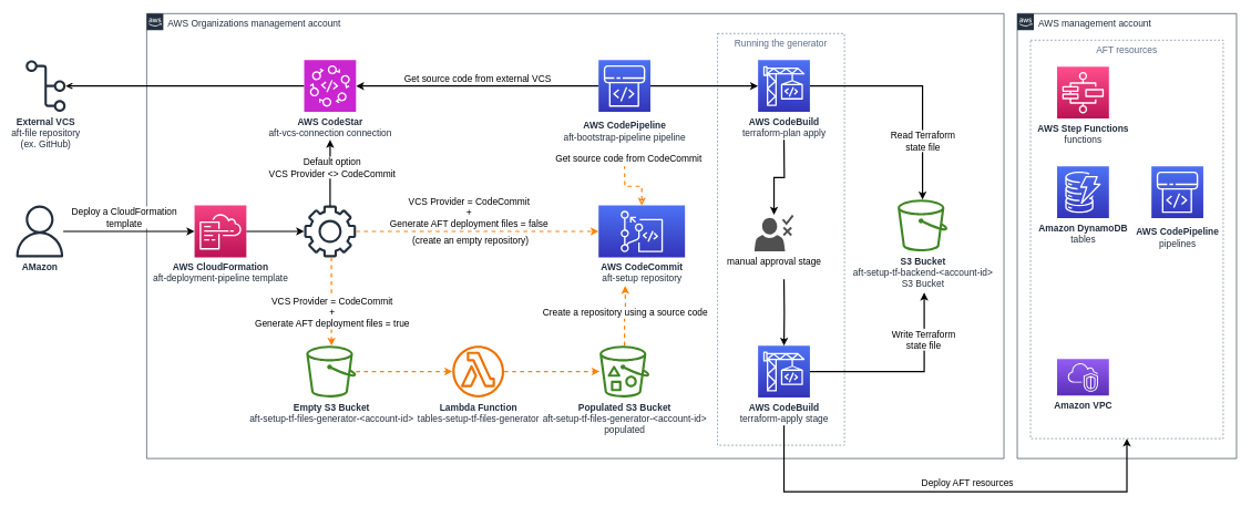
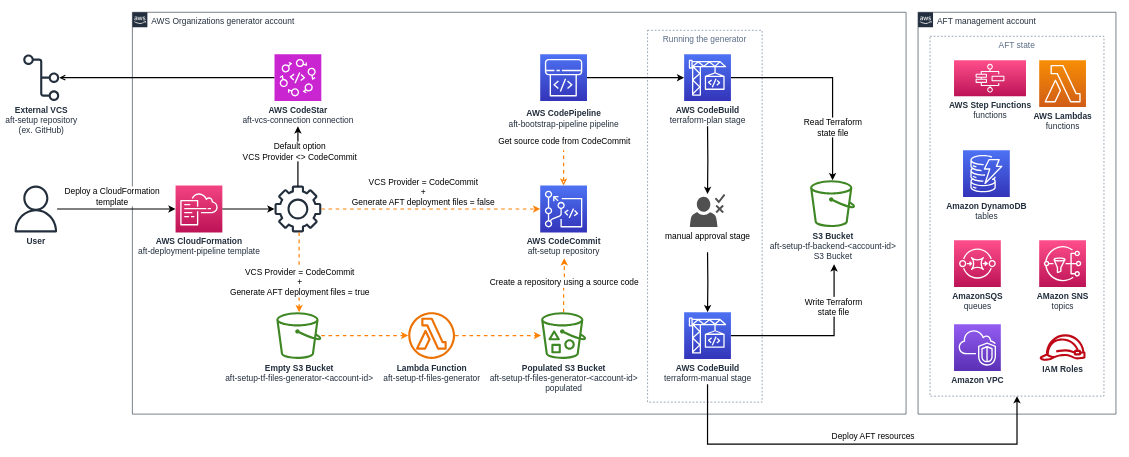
- <mxCell id="4" value="AWS Organizations management account" style="points=[[0,0],[0.25,0],[0.5,0],[0.75,0],[1,0],[1,0.25],[1,0.5],[1,0.75],[1,1],[0.75,1],[0.5,1],[0.25,1],[0,1],[0,0.75],[0,0.5],[0,0.25]];outlineConnect=0;gradientColor=none;html=1;whiteSpace=wrap;fontSize=14;fontStyle=0;container=0;pointerEvents=0;collapsible=0;recursiveResize=0;shape=mxgraph.aws4.group;grIcon=mxgraph.aws4.group_aws_cloud_alt;strokeColor=#232F3E;fillColor=none;verticalAlign=top;align=left;spacingLeft=30;fontColor=#232F3E;dashed=0;labelBackgroundColor=default;" parent="1" vertex="1"><mxGeometry x="220" y="20" width="1290" height="670" as="geometry" /></mxCell>
+ <mxCell id="4" value="AWS Organizations generator account" style="points=[[0,0],[0.25,0],[0.5,0],[0.75,0],[1,0],[1,0.25],[1,0.5],[1,0.75],[1,1],[0.75,1],[0.5,1],[0.25,1],[0,1],[0,0.75],[0,0.5],[0,0.25]];outlineConnect=0;gradientColor=none;html=1;whiteSpace=wrap;fontSize=14;fontStyle=0;container=0;pointerEvents=0;collapsible=0;recursiveResize=0;shape=mxgraph.aws4.group;grIcon=mxgraph.aws4.group_aws_cloud_alt;strokeColor=#232F3E;fillColor=none;verticalAlign=top;align=left;spacingLeft=30;fontColor=#232F3E;dashed=0;labelBackgroundColor=default;" parent="1" vertex="1"><mxGeometry x="220" y="20" width="1290" height="670" as="geometry" /></mxCell>
- <mxCell id="6" value="AWS management account" style="points=[[0,0],[0.25,0],[0.5,0],[0.75,0],[1,0],[1,0.25],[1,0.5],[1,0.75],[1,1],[0.75,1],[0.5,1],[0.25,1],[0,1],[0,0.75],[0,0.5],[0,0.25]];outlineConnect=0;gradientColor=none;html=1;whiteSpace=wrap;fontSize=14;fontStyle=0;container=1;pointerEvents=0;collapsible=0;recursiveResize=0;shape=mxgraph.aws4.group;grIcon=mxgraph.aws4.group_aws_cloud_alt;strokeColor=#232F3E;fillColor=none;verticalAlign=top;align=left;spacingLeft=30;fontColor=#232F3E;dashed=0;labelBackgroundColor=default;" parent="1" vertex="1"><mxGeometry x="1530" y="20" width="330" height="670" as="geometry" /></mxCell>
+ <mxCell id="6" value="AFT management account" style="points=[[0,0],[0.25,0],[0.5,0],[0.75,0],[1,0],[1,0.25],[1,0.5],[1,0.75],[1,1],[0.75,1],[0.5,1],[0.25,1],[0,1],[0,0.75],[0,0.5],[0,0.25]];outlineConnect=0;gradientColor=none;html=1;whiteSpace=wrap;fontSize=14;fontStyle=0;container=1;pointerEvents=0;collapsible=0;recursiveResize=0;shape=mxgraph.aws4.group;grIcon=mxgraph.aws4.group_aws_cloud_alt;strokeColor=#232F3E;fillColor=none;verticalAlign=top;align=left;spacingLeft=30;fontColor=#232F3E;dashed=0;labelBackgroundColor=default;" parent="1" vertex="1"><mxGeometry x="1530" y="20" width="330" height="670" as="geometry" /></mxCell>
- <mxCell id="7" value="AFT resources" style="fillColor=none;strokeColor=#5A6C86;dashed=1;verticalAlign=top;fontStyle=0;fontColor=#5A6C86;whiteSpace=wrap;html=1;fontFamily=Helvetica;fontSize=14;" parent="6" vertex="1"><mxGeometry x="20" y="40" width="290" height="600" as="geometry" /></mxCell>
+ <mxCell id="7" value="AFT state" style="fillColor=none;strokeColor=#5A6C86;dashed=1;verticalAlign=top;fontStyle=0;fontColor=#5A6C86;whiteSpace=wrap;html=1;fontFamily=Helvetica;fontSize=14;" parent="6" vertex="1"><mxGeometry x="20" y="40" width="290" height="600" as="geometry" /></mxCell>
- <mxCell id="20" style="edgeStyle=orthogonalEdgeStyle;rounded=0;orthogonalLoop=1;jettySize=auto;html=1;strokeColor=#000000;strokeWidth=2;align=center;verticalAlign=middle;fontFamily=Helvetica;fontSize=14;fontColor=default;labelBackgroundColor=default;endArrow=classic;startArrow=none;startFill=0;endFill=1;" edge="1" parent="1" source="22" target="51"><mxGeometry relative="1" as="geometry" /></mxCell>
- <mxCell id="21" value="Get source code from external VCS" style="edgeLabel;html=1;align=center;verticalAlign=middle;resizable=0;points=[];fontFamily=Helvetica;fontSize=14;fontColor=default;labelBackgroundColor=default;" vertex="1" connectable="0" parent="20"><mxGeometry x="0.175" y="-1" relative="1" as="geometry"><mxPoint x="31" y="-11" as="offset" /></mxGeometry></mxCell>
- <mxCell id="8" value="&lt;b&gt;AWS&amp;nbsp;Step Functions&lt;/b&gt;&lt;div&gt;functions&lt;/div&gt;" style="sketch=0;points=[[0,0,0],[0.25,0,0],[0.5,0,0],[0.75,0,0],[1,0,0],[0,1,0],[0.25,1,0],[0.5,1,0],[0.75,1,0],[1,1,0],[0,0.25,0],[0,0.5,0],[0,0.75,0],[1,0.25,0],[1,0.5,0],[1,0.75,0]];outlineConnect=0;fontColor=#232F3E;gradientColor=#FF4F8B;gradientDirection=north;fillColor=#BC1356;strokeColor=#ffffff;dashed=0;verticalLabelPosition=bottom;verticalAlign=top;align=center;html=1;fontSize=14;fontStyle=0;aspect=fixed;shape=mxgraph.aws4.resourceIcon;resIcon=mxgraph.aws4.step_functions;fontFamily=Helvetica;" parent="6" vertex="1"><mxGeometry x="60" y="80" width="78" height="78" as="geometry" /></mxCell>
+ <mxCell id="8" value="&lt;b&gt;AWS&amp;nbsp;Step Functions&lt;/b&gt;&lt;div&gt;functions&lt;/div&gt;" style="sketch=0;points=[[0,0,0],[0.25,0,0],[0.5,0,0],[0.75,0,0],[1,0,0],[0,1,0],[0.25,1,0],[0.5,1,0],[0.75,1,0],[1,1,0],[0,0.25,0],[0,0.5,0],[0,0.75,0],[1,0.25,0],[1,0.5,0],[1,0.75,0]];outlineConnect=0;fontColor=#232F3E;gradientColor=#FF4F8B;gradientDirection=north;fillColor=#BC1356;strokeColor=#ffffff;dashed=0;verticalLabelPosition=bottom;verticalAlign=top;align=center;html=1;fontSize=14;fontStyle=0;aspect=fixed;shape=mxgraph.aws4.resourceIcon;resIcon=mxgraph.aws4.step_functions;fontFamily=Helvetica;" parent="6" vertex="1"><mxGeometry x="60" y="80" width="120" height="60" as="geometry" /></mxCell>
+ <mxCell id="10" value="&lt;b&gt;AWS Lambdas&lt;/b&gt;&lt;div&gt;functions&lt;/div&gt;" style="sketch=0;points=[[0,0,0],[0.25,0,0],[0.5,0,0],[0.75,0,0],[1,0,0],[0,1,0],[0.25,1,0],[0.5,1,0],[0.75,1,0],[1,1,0],[0,0.25,0],[0,0.5,0],[0,0.75,0],[1,0.25,0],[1,0.5,0],[1,0.75,0]];outlineConnect=0;fontColor=#232F3E;gradientColor=#F78E04;gradientDirection=north;fillColor=#D05C17;strokeColor=#ffffff;dashed=0;verticalLabelPosition=bottom;verticalAlign=top;align=center;html=1;fontSize=14;fontStyle=0;aspect=fixed;shape=mxgraph.aws4.resourceIcon;resIcon=mxgraph.aws4.lambda;fontFamily=Helvetica;" parent="6" vertex="1"><mxGeometry x="202" y="80" width="78" height="78" as="geometry" /></mxCell>
- <mxCell id="36" value="&lt;b&gt;AWS CodeBuild&lt;/b&gt;&lt;div&gt;terraform-plan apply&lt;/div&gt;" style="sketch=0;points=[[0,0,0],[0.25,0,0],[0.5,0,0],[0.75,0,0],[1,0,0],[0,1,0],[0.25,1,0],[0.5,1,0],[0.75,1,0],[1,1,0],[0,0.25,0],[0,0.5,0],[0,0.75,0],[1,0.25,0],[1,0.5,0],[1,0.75,0]];outlineConnect=0;fontColor=#232F3E;gradientColor=#4D72F3;gradientDirection=north;fillColor=#3334B9;strokeColor=#ffffff;dashed=0;verticalLabelPosition=bottom;verticalAlign=top;align=center;html=1;fontSize=14;fontStyle=0;aspect=fixed;shape=mxgraph.aws4.resourceIcon;resIcon=mxgraph.aws4.codebuild;fontFamily=Helvetica;" parent="1" vertex="1"><mxGeometry x="1140" y="90" width="78" height="78" as="geometry" /></mxCell>
+ <mxCell id="36" value="&lt;b&gt;AWS CodeBuild&lt;/b&gt;&lt;div&gt;terraform-plan stage&lt;/div&gt;" style="sketch=0;points=[[0,0,0],[0.25,0,0],[0.5,0,0],[0.75,0,0],[1,0,0],[0,1,0],[0.25,1,0],[0.5,1,0],[0.75,1,0],[1,1,0],[0,0.25,0],[0,0.5,0],[0,0.75,0],[1,0.25,0],[1,0.5,0],[1,0.75,0]];outlineConnect=0;fontColor=#232F3E;gradientColor=#4D72F3;gradientDirection=north;fillColor=#3334B9;strokeColor=#ffffff;dashed=0;verticalLabelPosition=bottom;verticalAlign=top;align=center;html=1;fontSize=14;fontStyle=0;aspect=fixed;shape=mxgraph.aws4.resourceIcon;resIcon=mxgraph.aws4.codebuild;fontFamily=Helvetica;" parent="1" vertex="1"><mxGeometry x="1140" y="90" width="78" height="78" as="geometry" /></mxCell>
- <mxCell id="52" value="&lt;div&gt;&lt;span style=&quot;background-color: transparent; color: light-dark(rgb(35, 47, 62), rgb(189, 199, 212));&quot;&gt;&lt;b&gt;External VCS&lt;/b&gt;&lt;/span&gt;&lt;/div&gt;&lt;div&gt;aft-file&amp;nbsp;&lt;span style=&quot;background-color: transparent; color: light-dark(rgb(35, 47, 62), rgb(189, 199, 212));&quot;&gt;repository&lt;/span&gt;&lt;/div&gt;&lt;div&gt;(ex. GitHub)&lt;/div&gt;" style="sketch=0;outlineConnect=0;fontColor=#232F3E;gradientColor=none;fillColor=#232F3D;strokeColor=none;dashed=0;verticalLabelPosition=bottom;verticalAlign=top;align=center;html=1;fontSize=14;fontStyle=0;aspect=fixed;pointerEvents=1;shape=mxgraph.aws4.git_repository;" vertex="1" parent="1"><mxGeometry x="38" y="90" width="60" height="78" as="geometry" /></mxCell>
+ <mxCell id="52" value="&lt;div&gt;&lt;span style=&quot;background-color: transparent; color: light-dark(rgb(35, 47, 62), rgb(189, 199, 212));&quot;&gt;&lt;b&gt;External VCS&lt;/b&gt;&lt;/span&gt;&lt;/div&gt;&lt;div&gt;aft-setup&amp;nbsp;&lt;span style=&quot;background-color: transparent; color: light-dark(rgb(35, 47, 62), rgb(189, 199, 212));&quot;&gt;repository&lt;/span&gt;&lt;/div&gt;&lt;div&gt;(ex. GitHub)&lt;/div&gt;" style="sketch=0;outlineConnect=0;fontColor=#232F3E;gradientColor=none;fillColor=#232F3D;strokeColor=none;dashed=0;verticalLabelPosition=bottom;verticalAlign=top;align=center;html=1;fontSize=14;fontStyle=0;aspect=fixed;pointerEvents=1;shape=mxgraph.aws4.git_repository;" vertex="1" parent="1"><mxGeometry x="38" y="90" width="60" height="78" as="geometry" /></mxCell>
- <mxCell id="9" value="&lt;b&gt;Amazon DynamoDB&lt;/b&gt;&lt;div&gt;tables&lt;/div&gt;" style="sketch=0;points=[[0,0,0],[0.25,0,0],[0.5,0,0],[0.75,0,0],[1,0,0],[0,1,0],[0.25,1,0],[0.5,1,0],[0.75,1,0],[1,1,0],[0,0.25,0],[0,0.5,0],[0,0.75,0],[1,0.25,0],[1,0.5,0],[1,0.75,0]];outlineConnect=0;fontColor=#232F3E;gradientColor=#4D72F3;gradientDirection=north;fillColor=#3334B9;strokeColor=#ffffff;dashed=0;verticalLabelPosition=bottom;verticalAlign=top;align=center;html=1;fontSize=14;fontStyle=0;aspect=fixed;shape=mxgraph.aws4.resourceIcon;resIcon=mxgraph.aws4.dynamodb;fontFamily=Helvetica;" parent="6" vertex="1"><mxGeometry x="60" y="230" width="78" height="78" as="geometry" /></mxCell>
+ <mxCell id="9" value="&lt;b&gt;Amazon DynamoDB&lt;/b&gt;&lt;div&gt;tables&lt;/div&gt;" style="sketch=0;points=[[0,0,0],[0.25,0,0],[0.5,0,0],[0.75,0,0],[1,0,0],[0,1,0],[0.25,1,0],[0.5,1,0],[0.75,1,0],[1,1,0],[0,0.25,0],[0,0.5,0],[0,0.75,0],[1,0.25,0],[1,0.5,0],[1,0.75,0]];outlineConnect=0;fontColor=#232F3E;gradientColor=#4D72F3;gradientDirection=north;fillColor=#3334B9;strokeColor=#ffffff;dashed=0;verticalLabelPosition=bottom;verticalAlign=top;align=center;html=1;fontSize=14;fontStyle=0;aspect=fixed;shape=mxgraph.aws4.resourceIcon;resIcon=mxgraph.aws4.dynamodb;fontFamily=Helvetica;" parent="6" vertex="1"><mxGeometry x="75" y="230" width="78" height="78" as="geometry" /></mxCell>
- <mxCell id="11" value="&lt;b&gt;AWS CodePipeline&lt;/b&gt;&lt;div&gt;pipelines&lt;/div&gt;" style="sketch=0;points=[[0,0,0],[0.25,0,0],[0.5,0,0],[0.75,0,0],[1,0,0],[0,1,0],[0.25,1,0],[0.5,1,0],[0.75,1,0],[1,1,0],[0,0.25,0],[0,0.5,0],[0,0.75,0],[1,0.25,0],[1,0.5,0],[1,0.75,0]];outlineConnect=0;fontColor=#232F3E;gradientColor=#4D72F3;gradientDirection=north;fillColor=#3334B9;strokeColor=#ffffff;dashed=0;verticalLabelPosition=bottom;verticalAlign=top;align=center;html=1;fontSize=14;fontStyle=0;aspect=fixed;shape=mxgraph.aws4.resourceIcon;resIcon=mxgraph.aws4.codepipeline;labelBackgroundColor=default;spacingTop=6;" parent="6" vertex="1"><mxGeometry x="202" y="230" width="78" height="78" as="geometry" /></mxCell>
- <mxCell id="31" value="&lt;b&gt;AWS CodeCommit&lt;/b&gt;&lt;div&gt;aft-setup repository&lt;br&gt;&lt;br&gt;&lt;/div&gt;" style="sketch=0;points=[[0,0,0],[0.25,0,0],[0.5,0,0],[0.75,0,0],[1,0,0],[0,1,0],[0.25,1,0],[0.5,1,0],[0.75,1,0],[1,1,0],[0,0.25,0],[0,0.5,0],[0,0.75,0],[1,0.25,0],[1,0.5,0],[1,0.75,0]];outlineConnect=0;fontColor=#232F3E;gradientColor=#4D72F3;gradientDirection=north;fillColor=#3334B9;strokeColor=#ffffff;dashed=0;verticalLabelPosition=bottom;verticalAlign=top;align=center;html=1;fontSize=14;fontStyle=0;aspect=fixed;shape=mxgraph.aws4.resourceIcon;resIcon=mxgraph.aws4.codecommit;fontFamily=Helvetica;" parent="1" vertex="1"><mxGeometry x="900" y="309" width="130" height="78" as="geometry" /></mxCell>
+ <mxCell id="31" value="&lt;b&gt;AWS CodeCommit&lt;/b&gt;&lt;div&gt;aft-setup repository&lt;br&gt;&lt;br&gt;&lt;/div&gt;" style="sketch=0;points=[[0,0,0],[0.25,0,0],[0.5,0,0],[0.75,0,0],[1,0,0],[0,1,0],[0.25,1,0],[0.5,1,0],[0.75,1,0],[1,1,0],[0,0.25,0],[0,0.5,0],[0,0.75,0],[1,0.25,0],[1,0.5,0],[1,0.75,0]];outlineConnect=0;fontColor=#232F3E;gradientColor=#4D72F3;gradientDirection=north;fillColor=#3334B9;strokeColor=#ffffff;dashed=0;verticalLabelPosition=bottom;verticalAlign=top;align=center;html=1;fontSize=14;fontStyle=0;aspect=fixed;shape=mxgraph.aws4.resourceIcon;resIcon=mxgraph.aws4.codecommit;fontFamily=Helvetica;" parent="1" vertex="1"><mxGeometry x="900" y="309" width="78" height="78" as="geometry" /></mxCell>
- <mxCell id="43" value="manual approval stage" style="sketch=0;pointerEvents=1;shadow=0;dashed=0;html=1;strokeColor=none;fillColor=#505050;labelPosition=center;verticalLabelPosition=bottom;verticalAlign=top;outlineConnect=0;align=center;shape=mxgraph.office.users.approver;fontFamily=Helvetica;fontSize=14;fontColor=default;" parent="1" vertex="1"><mxGeometry x="1134.5" y="323" width="59" height="55" as="geometry" /></mxCell>
+ <mxCell id="43" value="manual approval stage" style="sketch=0;pointerEvents=1;shadow=0;dashed=0;html=1;strokeColor=none;fillColor=#505050;labelPosition=center;verticalLabelPosition=bottom;verticalAlign=top;outlineConnect=0;align=center;shape=mxgraph.office.users.approver;fontFamily=Helvetica;fontSize=14;fontColor=default;" parent="1" vertex="1"><mxGeometry x="1149.5" y="323" width="59" height="55" as="geometry" /></mxCell>
- <mxCell id="55" value="&lt;span style=&quot;color: rgb(0, 0, 0); font-family: Helvetica; font-style: normal; font-variant-ligatures: normal; font-variant-caps: normal; font-weight: 400; letter-spacing: normal; orphans: 2; text-align: center; text-indent: 0px; text-transform: none; widows: 2; word-spacing: 0px; -webkit-text-stroke-width: 0px; white-space: nowrap; background-color: rgb(255, 255, 255); text-decoration-thickness: initial; text-decoration-style: initial; text-decoration-color: initial; float: none; display: inline !important;&quot;&gt;(create an empty repository)&lt;/span&gt;" style="text;whiteSpace=wrap;html=1;fontFamily=Helvetica;fontSize=14;fontColor=default;labelBackgroundColor=default;" vertex="1" parent="1"><mxGeometry x="618" y="345.5" width="140" height="20" as="geometry" /></mxCell>
- <mxCell id="18" value="&lt;b&gt;AMazon&lt;/b&gt;" style="sketch=0;outlineConnect=0;fontColor=#232F3E;gradientColor=none;fillColor=#232F3D;strokeColor=none;dashed=0;verticalLabelPosition=bottom;verticalAlign=top;align=center;html=1;fontSize=14;fontStyle=0;aspect=fixed;pointerEvents=1;shape=mxgraph.aws4.user;" parent="1" vertex="1"><mxGeometry x="20" y="309" width="78" height="78" as="geometry" /></mxCell>
+ <mxCell id="18" value="&lt;b&gt;User&lt;/b&gt;" style="sketch=0;outlineConnect=0;fontColor=#232F3E;gradientColor=none;fillColor=#232F3D;strokeColor=none;dashed=0;verticalLabelPosition=bottom;verticalAlign=top;align=center;html=1;fontSize=14;fontStyle=0;aspect=fixed;pointerEvents=1;shape=mxgraph.aws4.user;" parent="1" vertex="1"><mxGeometry x="20" y="309" width="78" height="78" as="geometry" /></mxCell>
+ <mxCell id="12" value="&lt;b&gt;AmazonSQS&lt;/b&gt;&lt;div&gt;queues&lt;/div&gt;" style="sketch=0;points=[[0,0,0],[0.25,0,0],[0.5,0,0],[0.75,0,0],[1,0,0],[0,1,0],[0.25,1,0],[0.5,1,0],[0.75,1,0],[1,1,0],[0,0.25,0],[0,0.5,0],[0,0.75,0],[1,0.25,0],[1,0.5,0],[1,0.75,0]];outlineConnect=0;fontColor=#232F3E;gradientColor=#FF4F8B;gradientDirection=north;fillColor=#BC1356;strokeColor=#ffffff;dashed=0;verticalLabelPosition=bottom;verticalAlign=top;align=center;html=1;fontSize=14;fontStyle=0;aspect=fixed;shape=mxgraph.aws4.resourceIcon;resIcon=mxgraph.aws4.sqs;fontFamily=Helvetica;" parent="6" vertex="1"><mxGeometry x="60" y="380" width="78" height="78" as="geometry" /></mxCell>
+ <mxCell id="13" value="&lt;b&gt;AMazon SNS&lt;/b&gt;&lt;div&gt;topics&lt;/div&gt;" style="sketch=0;points=[[0,0,0],[0.25,0,0],[0.5,0,0],[0.75,0,0],[1,0,0],[0,1,0],[0.25,1,0],[0.5,1,0],[0.75,1,0],[1,1,0],[0,0.25,0],[0,0.5,0],[0,0.75,0],[1,0.25,0],[1,0.5,0],[1,0.75,0]];outlineConnect=0;fontColor=#232F3E;gradientColor=#FF4F8B;gradientDirection=north;fillColor=#BC1356;strokeColor=#ffffff;dashed=0;verticalLabelPosition=bottom;verticalAlign=top;align=center;html=1;fontSize=14;fontStyle=0;aspect=fixed;shape=mxgraph.aws4.resourceIcon;resIcon=mxgraph.aws4.sns;fontFamily=Helvetica;" parent="6" vertex="1"><mxGeometry x="202" y="380" width="78" height="78" as="geometry" /></mxCell>
- <mxCell id="14" value="&lt;b&gt;Amazon VPC&lt;/b&gt;" style="sketch=0;points=[[0,0,0],[0.25,0,0],[0.5,0,0],[0.75,0,0],[1,0,0],[0,1,0],[0.25,1,0],[0.5,1,0],[0.75,1,0],[1,1,0],[0,0.25,0],[0,0.5,0],[0,0.75,0],[1,0.25,0],[1,0.5,0],[1,0.75,0]];outlineConnect=0;fontColor=#232F3E;gradientColor=#945DF2;gradientDirection=north;fillColor=#5A30B5;strokeColor=#ffffff;dashed=0;verticalLabelPosition=bottom;verticalAlign=top;align=center;html=1;fontSize=14;fontStyle=0;aspect=fixed;shape=mxgraph.aws4.resourceIcon;resIcon=mxgraph.aws4.vpc;fontFamily=Helvetica;" parent="6" vertex="1"><mxGeometry x="60" y="520" width="78" height="55" as="geometry" /></mxCell>
+ <mxCell id="14" value="&lt;b&gt;Amazon VPC&lt;/b&gt;" style="sketch=0;points=[[0,0,0],[0.25,0,0],[0.5,0,0],[0.75,0,0],[1,0,0],[0,1,0],[0.25,1,0],[0.5,1,0],[0.75,1,0],[1,1,0],[0,0.25,0],[0,0.5,0],[0,0.75,0],[1,0.25,0],[1,0.5,0],[1,0.75,0]];outlineConnect=0;fontColor=#232F3E;gradientColor=#945DF2;gradientDirection=north;fillColor=#5A30B5;strokeColor=#ffffff;dashed=0;verticalLabelPosition=bottom;verticalAlign=top;align=center;html=1;fontSize=14;fontStyle=0;aspect=fixed;shape=mxgraph.aws4.resourceIcon;resIcon=mxgraph.aws4.vpc;fontFamily=Helvetica;" parent="6" vertex="1"><mxGeometry x="60" y="520" width="78" height="78" as="geometry" /></mxCell>
+ <mxCell id="15" value="&lt;b&gt;IAM Roles&lt;/b&gt;" style="sketch=0;outlineConnect=0;fontColor=#232F3E;gradientColor=none;fillColor=#BF0816;strokeColor=none;dashed=0;verticalLabelPosition=bottom;verticalAlign=top;align=center;html=1;fontSize=14;fontStyle=0;aspect=fixed;pointerEvents=1;shape=mxgraph.aws4.role;fontFamily=Helvetica;" parent="6" vertex="1"><mxGeometry x="202" y="537" width="78" height="44" as="geometry" /></mxCell>
- <mxCell id="27" value="&lt;b&gt;Lambda Function&lt;/b&gt;&lt;div&gt;tables-setup-tf-files-generator&lt;br&gt;&lt;/div&gt;" style="sketch=0;outlineConnect=0;fontColor=#232F3E;gradientColor=none;fillColor=#ED7100;strokeColor=none;dashed=0;verticalLabelPosition=bottom;verticalAlign=top;align=center;html=1;fontSize=14;fontStyle=0;aspect=fixed;pointerEvents=1;shape=mxgraph.aws4.lambda_function;" parent="1" vertex="1"><mxGeometry x="680" y="520" width="78" height="78" as="geometry" /></mxCell>
+ <mxCell id="27" value="&lt;b&gt;Lambda Function&lt;/b&gt;&lt;div&gt;aft-setup-tf-files-generator&lt;br&gt;&lt;/div&gt;" style="sketch=0;outlineConnect=0;fontColor=#232F3E;gradientColor=none;fillColor=#ED7100;strokeColor=none;dashed=0;verticalLabelPosition=bottom;verticalAlign=top;align=center;html=1;fontSize=14;fontStyle=0;aspect=fixed;pointerEvents=1;shape=mxgraph.aws4.lambda_function;" parent="1" vertex="1"><mxGeometry x="680" y="520" width="78" height="78" as="geometry" /></mxCell>
- <mxCell id="41" value="&lt;div&gt;&lt;b&gt;AWS CodeBuild&lt;/b&gt;&lt;/div&gt;terraform-apply stage" style="sketch=0;points=[[0,0,0],[0.25,0,0],[0.5,0,0],[0.75,0,0],[1,0,0],[0,1,0],[0.25,1,0],[0.5,1,0],[0.75,1,0],[1,1,0],[0,0.25,0],[0,0.5,0],[0,0.75,0],[1,0.25,0],[1,0.5,0],[1,0.75,0]];outlineConnect=0;fontColor=#232F3E;gradientColor=#4D72F3;gradientDirection=north;fillColor=#3334B9;strokeColor=#ffffff;dashed=0;verticalLabelPosition=bottom;verticalAlign=top;align=center;html=1;fontSize=14;fontStyle=0;aspect=fixed;shape=mxgraph.aws4.resourceIcon;resIcon=mxgraph.aws4.codebuild;fontFamily=Helvetica;" parent="1" vertex="1"><mxGeometry x="1140" y="520" width="78" height="78" as="geometry" /></mxCell>
+ <mxCell id="41" value="&lt;div&gt;&lt;b&gt;AWS CodeBuild&lt;/b&gt;&lt;/div&gt;terraform-manual stage" style="sketch=0;points=[[0,0,0],[0.25,0,0],[0.5,0,0],[0.75,0,0],[1,0,0],[0,1,0],[0.25,1,0],[0.5,1,0],[0.75,1,0],[1,1,0],[0,0.25,0],[0,0.5,0],[0,0.75,0],[1,0.25,0],[1,0.5,0],[1,0.75,0]];outlineConnect=0;fontColor=#232F3E;gradientColor=#4D72F3;gradientDirection=north;fillColor=#3334B9;strokeColor=#ffffff;dashed=0;verticalLabelPosition=bottom;verticalAlign=top;align=center;html=1;fontSize=14;fontStyle=0;aspect=fixed;shape=mxgraph.aws4.resourceIcon;resIcon=mxgraph.aws4.codebuild;fontFamily=Helvetica;" parent="1" vertex="1"><mxGeometry x="1140" y="520" width="78" height="78" as="geometry" /></mxCell>
